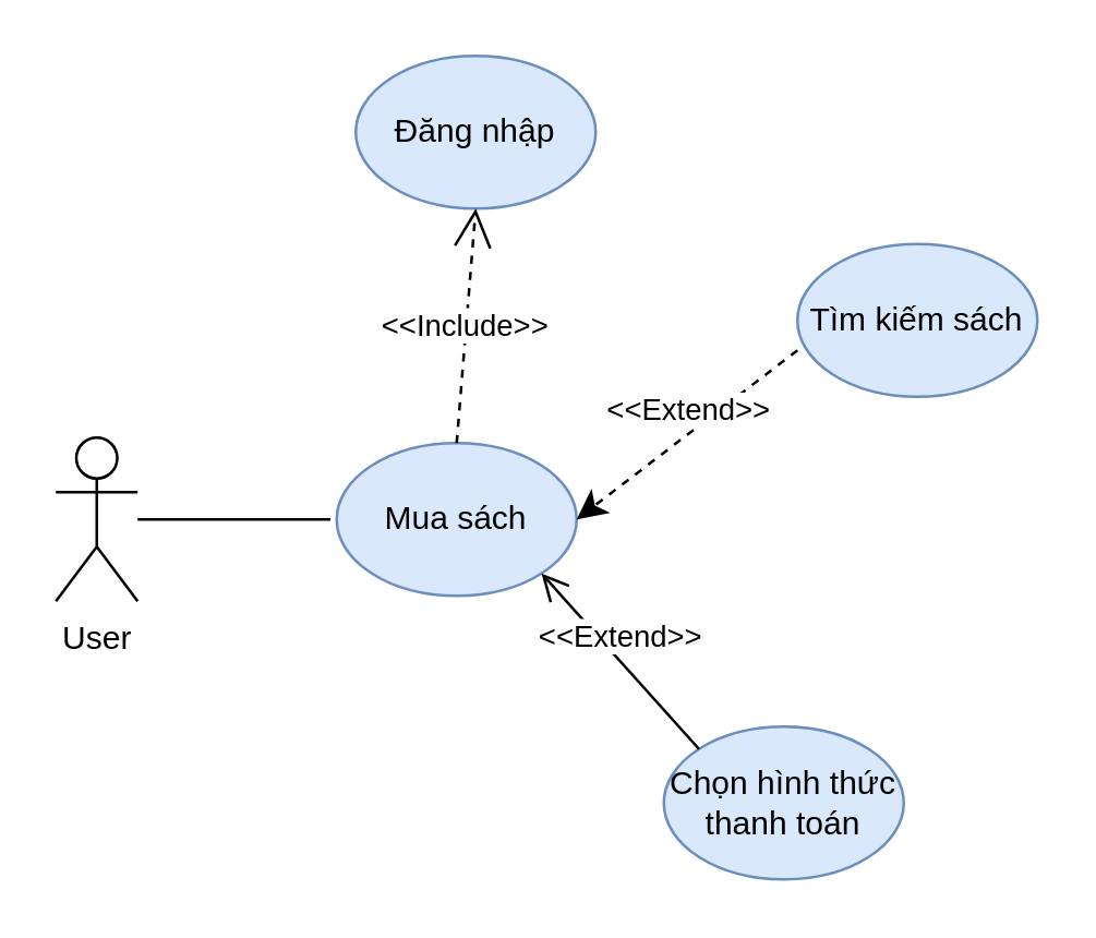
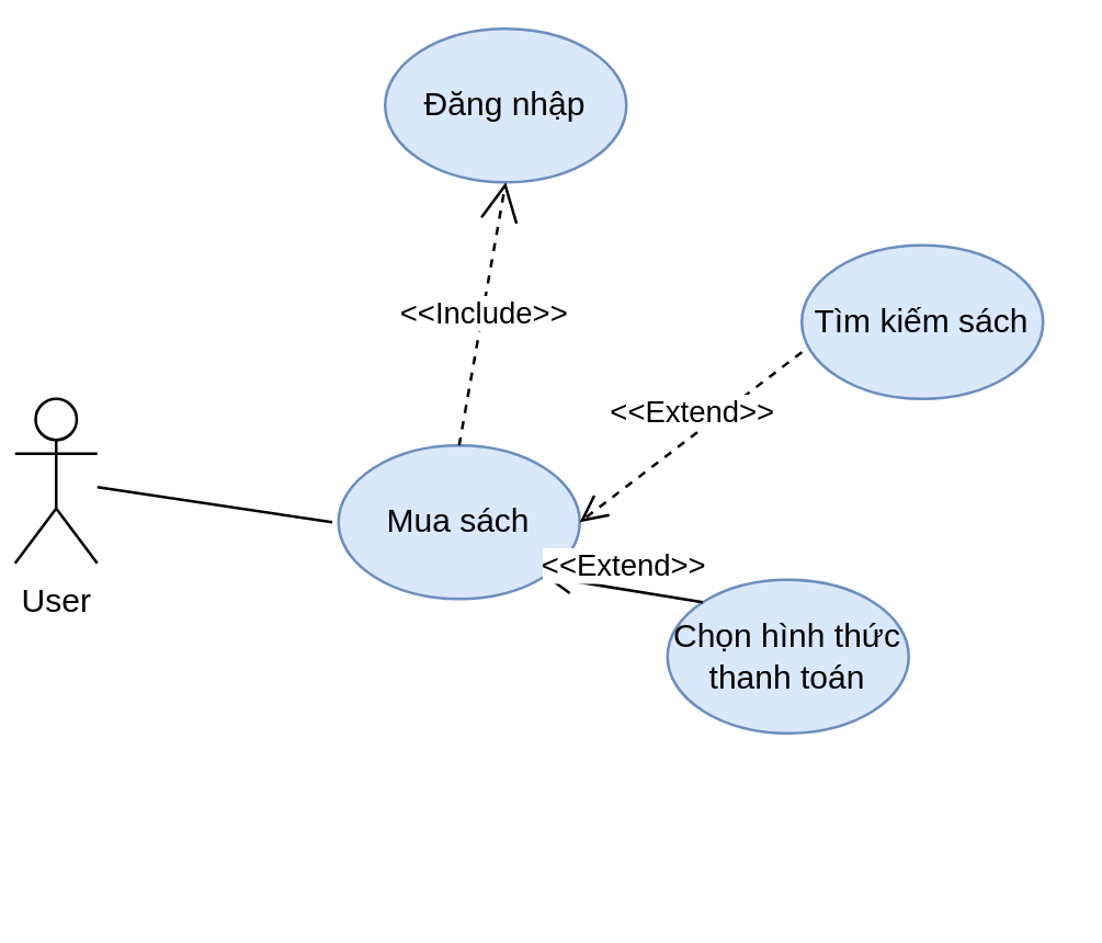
- <mxCell id="5" value="Đăng nhập" style="ellipse;whiteSpace=wrap;html=1;fillColor=#dae8fc;strokeColor=#6c8ebf;" vertex="1" parent="1"><mxGeometry x="130" y="20" width="88" height="56" as="geometry" /></mxCell>
+ <mxCell id="5" value="Đăng nhập" style="ellipse;whiteSpace=wrap;html=1;fillColor=#dae8fc;strokeColor=#6c8ebf;" vertex="1" parent="1"><mxGeometry x="140" y="10" width="88" height="56" as="geometry" /></mxCell>
- <mxCell id="8" value="&amp;lt;&amp;lt;Extend&amp;gt;&amp;gt;" style="html=1;verticalAlign=bottom;endArrow=classic;dashed=1;endSize=8;exitX=0;exitY=0.696;exitDx=0;exitDy=0;entryX=1;entryY=0.5;entryDx=0;entryDy=0;exitPerimeter=0;" edge="1" parent="1" source="7" target="3"><mxGeometry relative="1" as="geometry"><mxPoint x="245" y="121" as="sourcePoint" /><mxPoint x="165" y="121" as="targetPoint" /></mxGeometry></mxCell>
+ <mxCell id="8" value="&amp;lt;&amp;lt;Extend&amp;gt;&amp;gt;" style="html=1;verticalAlign=bottom;endArrow=open;dashed=1;endSize=8;exitX=0;exitY=0.696;exitDx=0;exitDy=0;entryX=1;entryY=0.5;entryDx=0;entryDy=0;exitPerimeter=0;" edge="1" parent="1" source="7" target="3"><mxGeometry relative="1" as="geometry"><mxPoint x="245" y="121" as="sourcePoint" /><mxPoint x="165" y="121" as="targetPoint" /></mxGeometry></mxCell>
- <mxCell id="2" value="User" style="shape=umlActor;verticalLabelPosition=bottom;labelBackgroundColor=#ffffff;verticalAlign=top;html=1;outlineConnect=0;" vertex="1" parent="1"><mxGeometry x="20" y="160" width="30" height="60" as="geometry" /></mxCell>
+ <mxCell id="2" value="User" style="shape=umlActor;verticalLabelPosition=bottom;labelBackgroundColor=#ffffff;verticalAlign=top;html=1;outlineConnect=0;" vertex="1" parent="1"><mxGeometry x="5" y="145" width="30" height="60" as="geometry" /></mxCell>
- <mxCell id="4" value="Chọn hình thức thanh toán" style="ellipse;whiteSpace=wrap;html=1;fillColor=#dae8fc;strokeColor=#6c8ebf;" vertex="1" parent="1"><mxGeometry x="243" y="266" width="88" height="56" as="geometry" /></mxCell>
+ <mxCell id="4" value="Chọn hình thức thanh toán" style="ellipse;whiteSpace=wrap;html=1;fillColor=#dae8fc;strokeColor=#6c8ebf;" vertex="1" parent="1"><mxGeometry x="243" y="211" width="88" height="56" as="geometry" /></mxCell>
